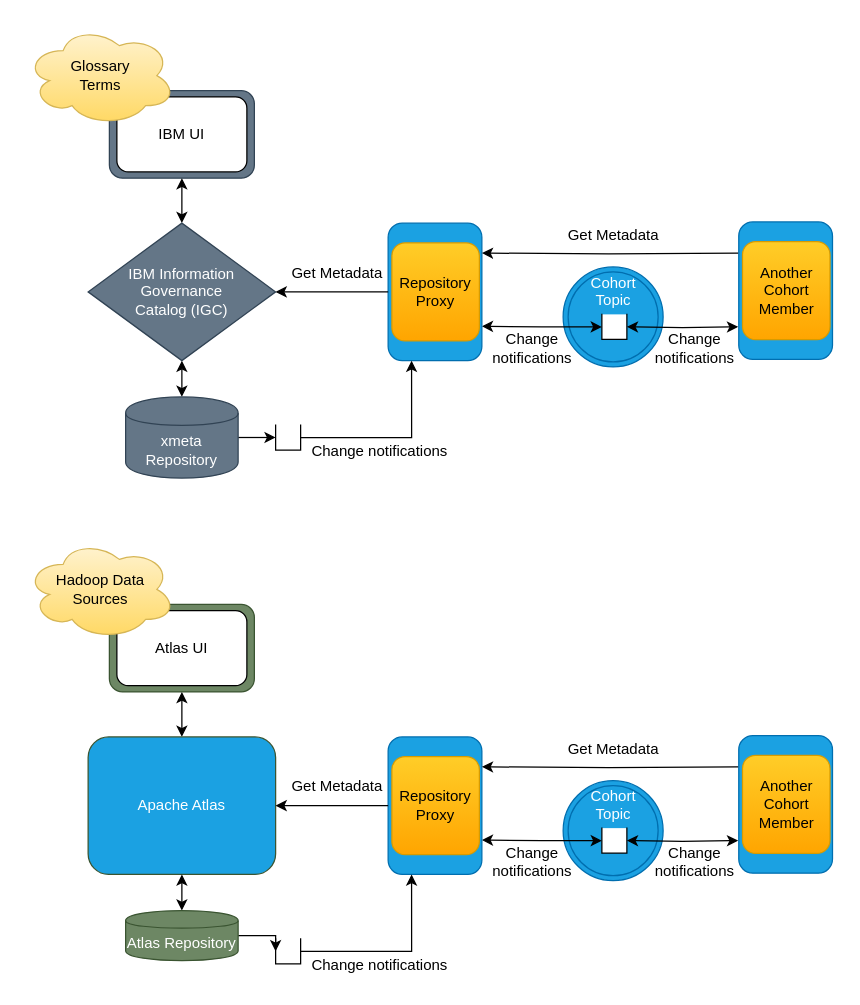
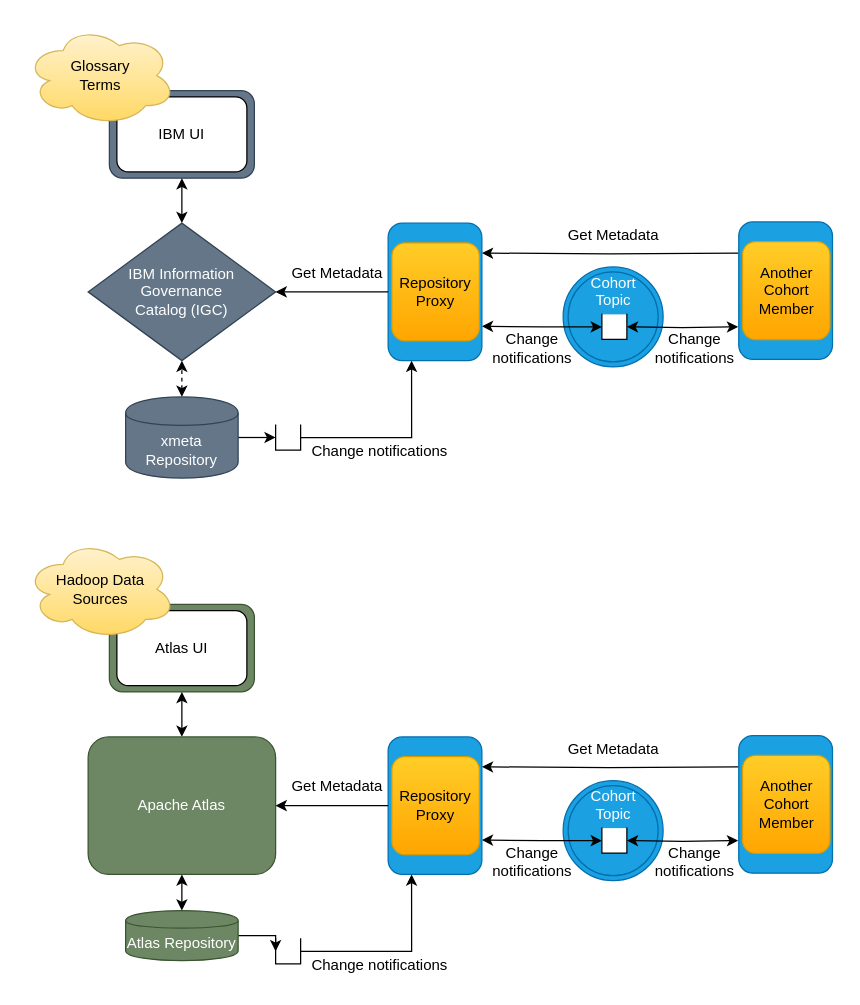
- <mxCell id="12" style="edgeStyle=orthogonalEdgeStyle;rounded=0;orthogonalLoop=1;jettySize=auto;html=1;exitX=0.5;exitY=0;exitDx=0;exitDy=0;entryX=0.5;entryY=1;entryDx=0;entryDy=0;startArrow=classic;startFill=1;endArrow=classic;endFill=1;" parent="1" source="14" target="11" edge="1"><mxGeometry relative="1" as="geometry" /></mxCell>
+ <mxCell id="12" style="edgeStyle=orthogonalEdgeStyle;rounded=0;orthogonalLoop=1;jettySize=auto;html=1;exitX=0.5;exitY=0;exitDx=0;exitDy=0;entryX=0.5;entryY=1;entryDx=0;entryDy=0;startArrow=classic;startFill=1;endArrow=classic;endFill=1;dashed=1;" parent="1" source="14" target="11" edge="1"><mxGeometry relative="1" as="geometry" /></mxCell>
- <mxCell id="37" value="Apache Atlas" style="rounded=1;whiteSpace=wrap;html=1;fillColor=#1ba1e2;strokeColor=#3A5431;fontColor=#ffffff;" parent="1" vertex="1"><mxGeometry x="70" y="589" width="150" height="110" as="geometry" /></mxCell>
+ <mxCell id="37" value="Apache Atlas" style="rounded=1;whiteSpace=wrap;html=1;fillColor=#6d8764;strokeColor=#3A5431;fontColor=#ffffff;" parent="1" vertex="1"><mxGeometry x="70" y="589" width="150" height="110" as="geometry" /></mxCell>
